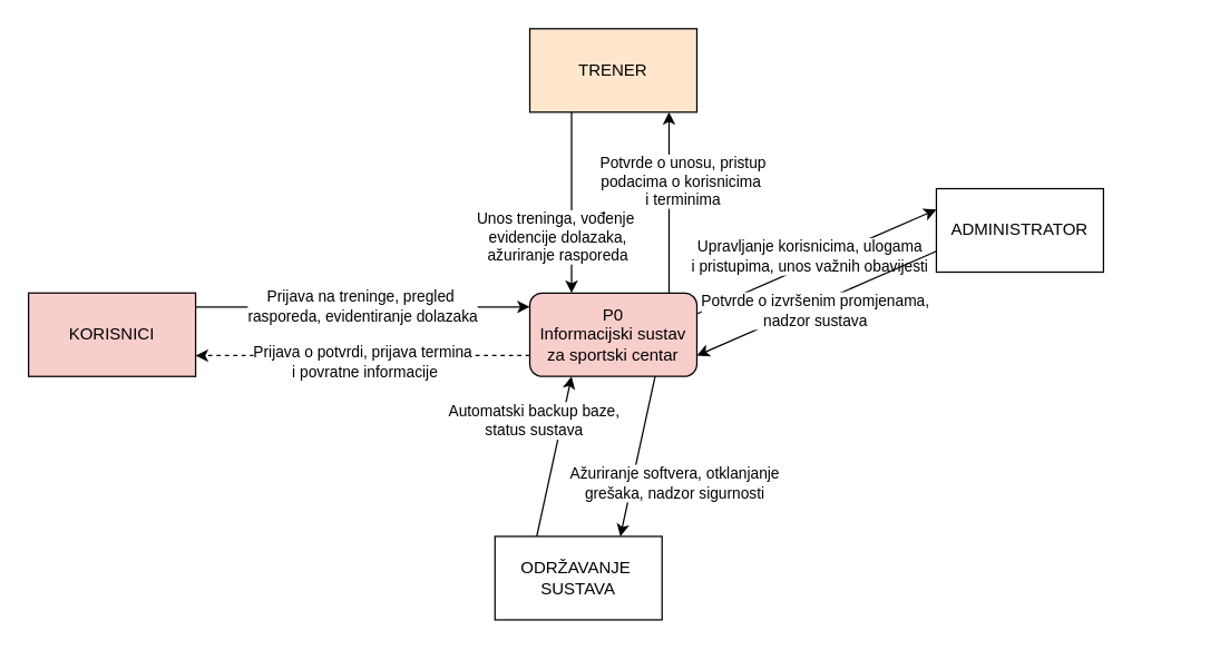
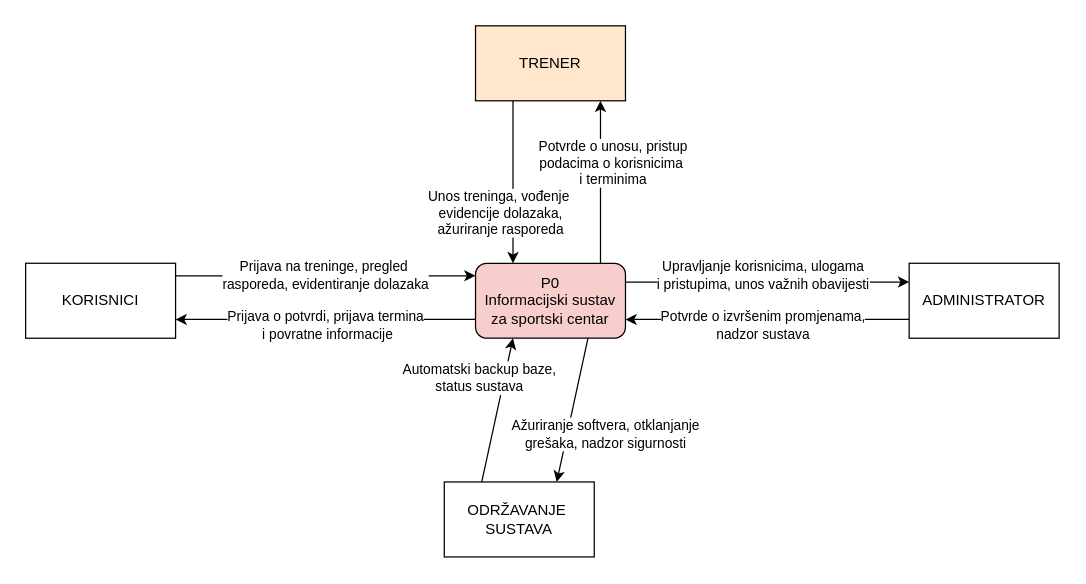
- <mxCell id="9" value="ADMINISTRATOR" style="rounded=0;whiteSpace=wrap;html=1;" vertex="1" parent="1"><mxGeometry x="672" y="135" width="120" height="60" as="geometry" /></mxCell>
+ <mxCell id="9" value="ADMINISTRATOR" style="rounded=0;whiteSpace=wrap;html=1;" vertex="1" parent="1"><mxGeometry x="727" y="210" width="120" height="60" as="geometry" /></mxCell>
- <mxCell id="8" value="KORISNICI" style="rounded=0;whiteSpace=wrap;html=1;fillColor=#f8cecc;" vertex="1" parent="1"><mxGeometry y="210" width="120" height="60" as="geometry" x="20" /></mxCell>
+ <mxCell id="8" value="KORISNICI" style="rounded=0;whiteSpace=wrap;html=1;" vertex="1" parent="1"><mxGeometry y="210" width="120" height="60" as="geometry" x="20" /></mxCell>
- <mxCell id="10" value="Prijava o potvrdi, prijava termina&lt;div&gt;&amp;nbsp;i povratne informacije&lt;/div&gt;" style="endArrow=classic;html=1;rounded=0;entryX=1;entryY=0.75;entryDx=0;entryDy=0;exitX=0;exitY=0.75;exitDx=0;exitDy=0;dashed=1;" edge="1" parent="1" source="3" target="8"><mxGeometry y="5" width="50" height="50" relative="1" as="geometry"><mxPoint x="380" y="250" as="sourcePoint" /><mxPoint x="430" y="200" as="targetPoint" /><mxPoint as="offset" /></mxGeometry></mxCell>
+ <mxCell id="10" value="Prijava o potvrdi, prijava termina&lt;div&gt;&amp;nbsp;i povratne informacije&lt;/div&gt;" style="endArrow=classic;html=1;rounded=0;entryX=1;entryY=0.75;entryDx=0;entryDy=0;exitX=0;exitY=0.75;exitDx=0;exitDy=0;" edge="1" parent="1" source="3" target="8"><mxGeometry y="5" width="50" height="50" relative="1" as="geometry"><mxPoint x="380" y="250" as="sourcePoint" /><mxPoint x="430" y="200" as="targetPoint" /><mxPoint as="offset" /></mxGeometry></mxCell>
